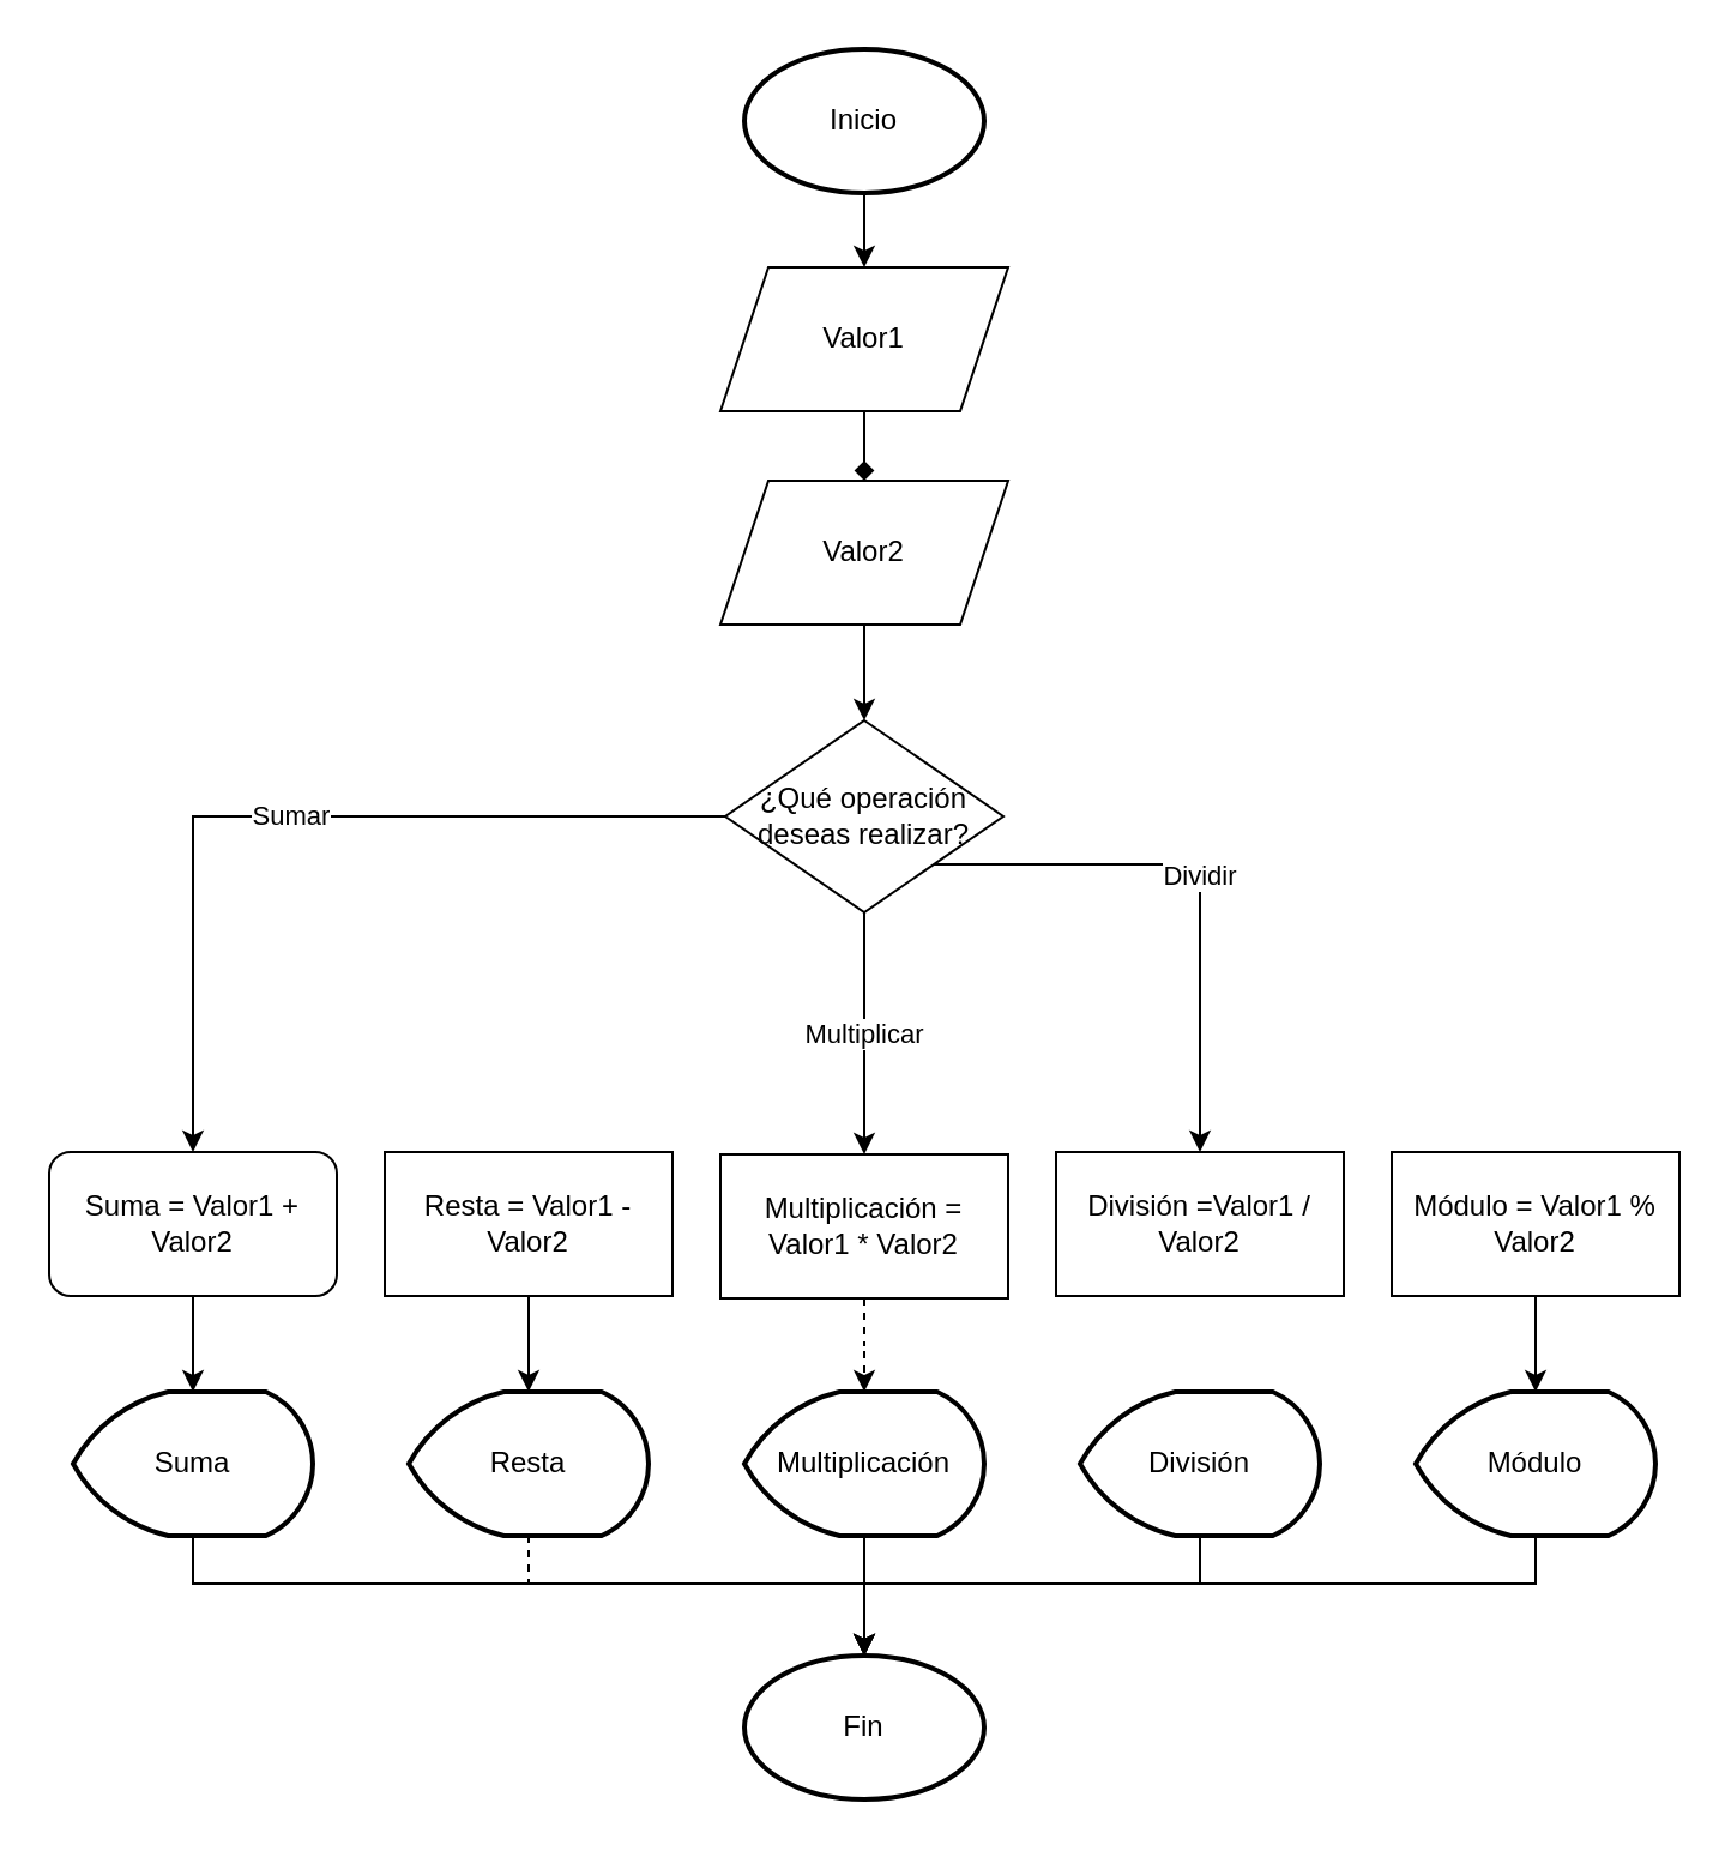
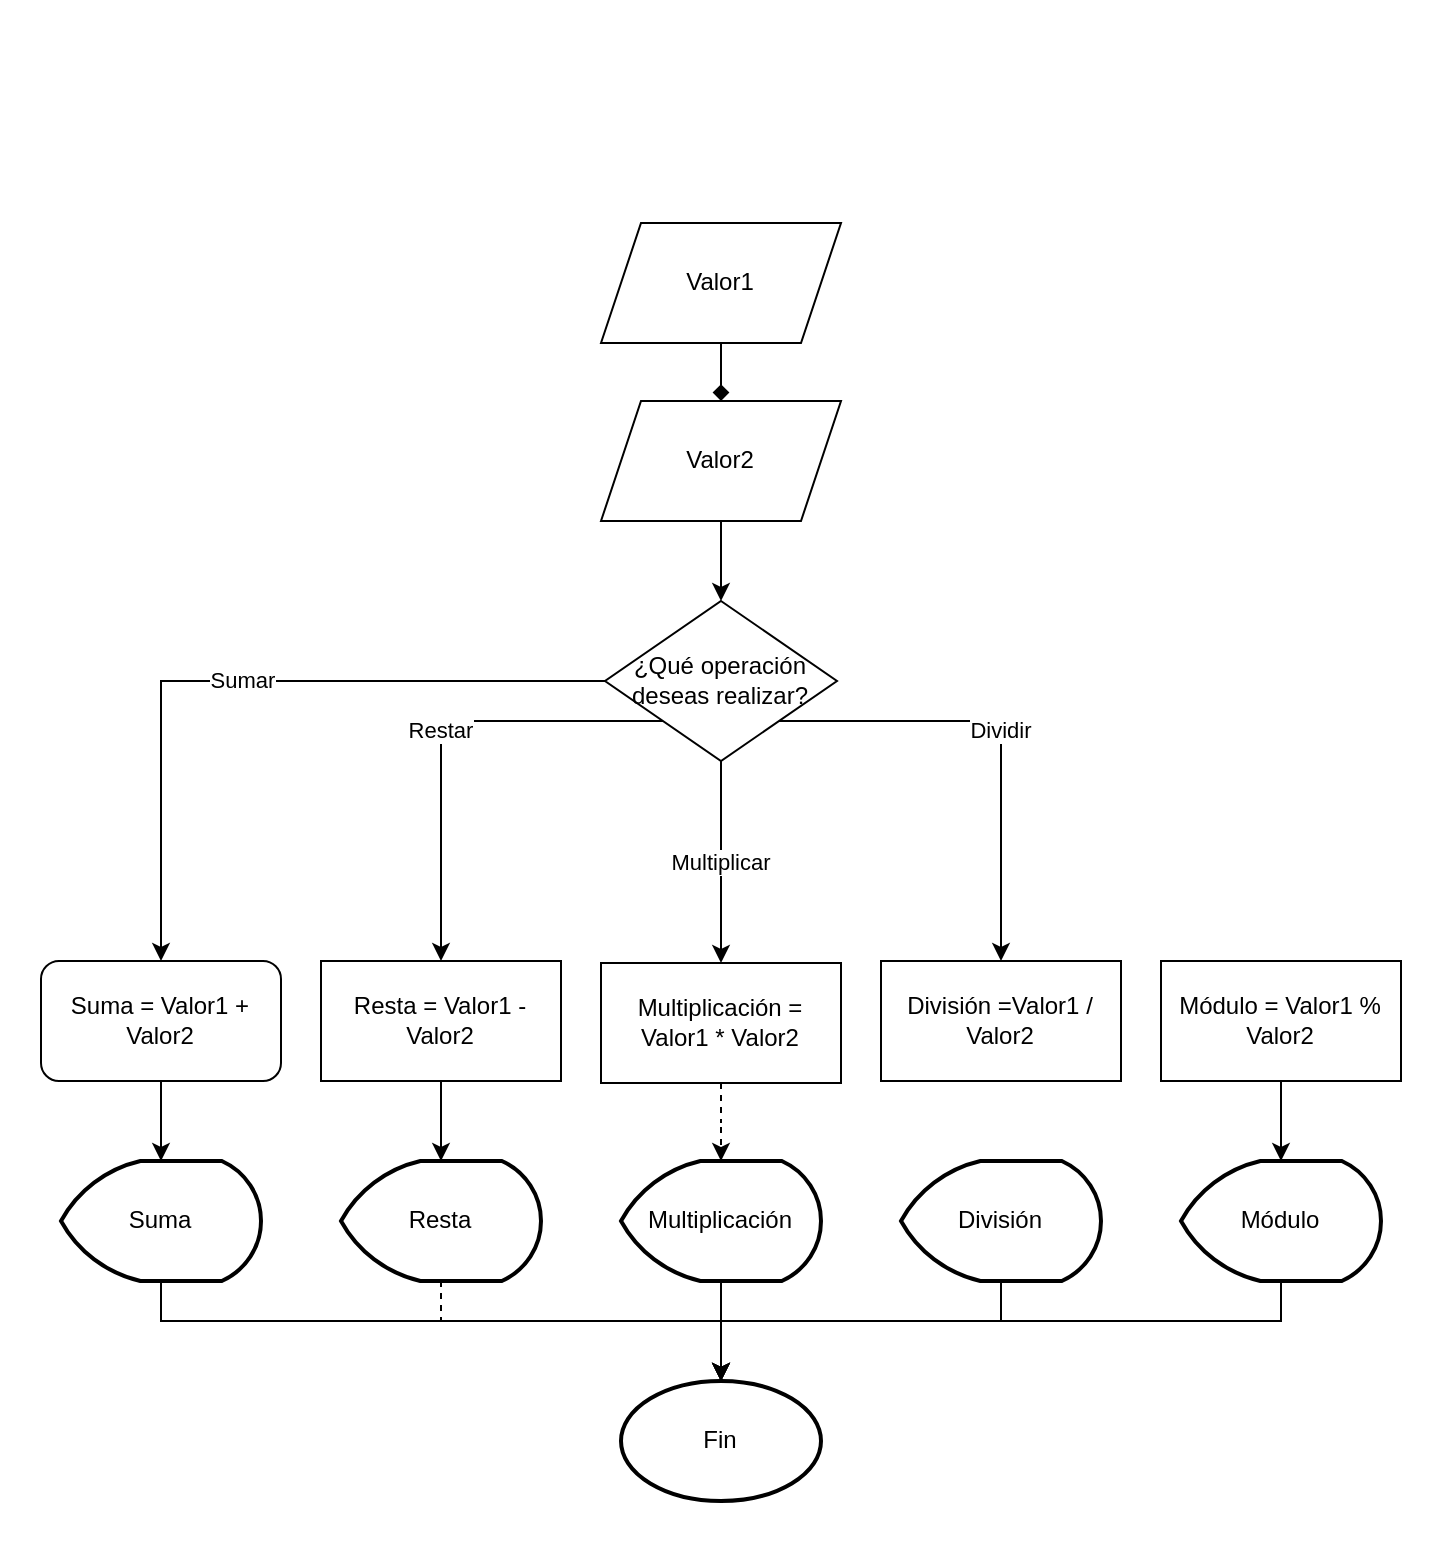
- <mxCell id="12" value="Inicio" style="strokeWidth=2;html=1;shape=mxgraph.flowchart.start_1;whiteSpace=wrap;" vertex="1" parent="1"><mxGeometry x="310" y="20" width="100" height="60" as="geometry" /></mxCell>
- <mxCell id="11" style="edgeStyle=orthogonalEdgeStyle;rounded=0;orthogonalLoop=1;jettySize=auto;html=1;entryX=0.5;entryY=0;entryDx=0;entryDy=0;" edge="1" parent="1" source="12" target="3"><mxGeometry relative="1" as="geometry" /></mxCell>
+ <mxCell id="8" value="Restar" style="edgeStyle=orthogonalEdgeStyle;rounded=0;orthogonalLoop=1;jettySize=auto;html=1;exitX=0;exitY=1;exitDx=0;exitDy=0;entryX=0.5;entryY=0;entryDx=0;entryDy=0;" edge="1" parent="1" source="10" target="16"><mxGeometry relative="1" as="geometry"><Array as="points"><mxPoint x="220" y="360" /></Array></mxGeometry></mxCell>
